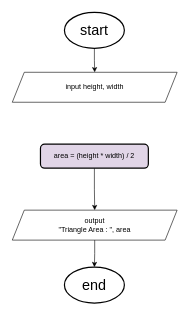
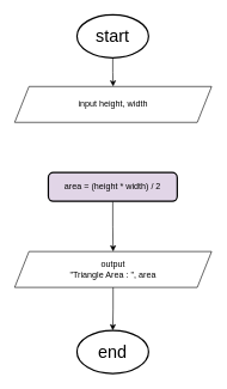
- <mxCell id="4" value="&lt;font style=&quot;font-size: 24px;&quot;&gt;end&lt;/font&gt;" style="strokeWidth=2;html=1;shape=mxgraph.flowchart.start_1;whiteSpace=wrap;" vertex="1" parent="1"><mxGeometry x="107" y="445" width="100" height="60" as="geometry" /></mxCell>
+ <mxCell id="4" value="&lt;font style=&quot;font-size: 24px;&quot;&gt;end&lt;/font&gt;" style="strokeWidth=2;html=1;shape=mxgraph.flowchart.start_1;whiteSpace=wrap;" vertex="1" parent="1"><mxGeometry x="107" y="460" width="100" height="60" as="geometry" /></mxCell>
